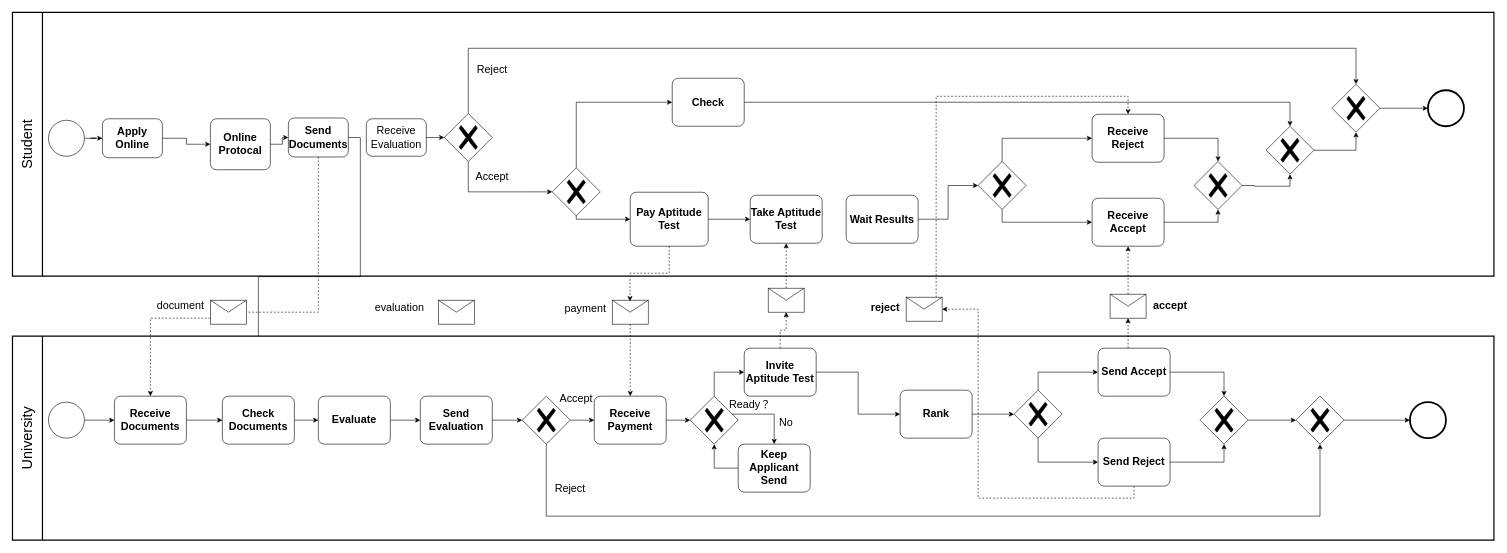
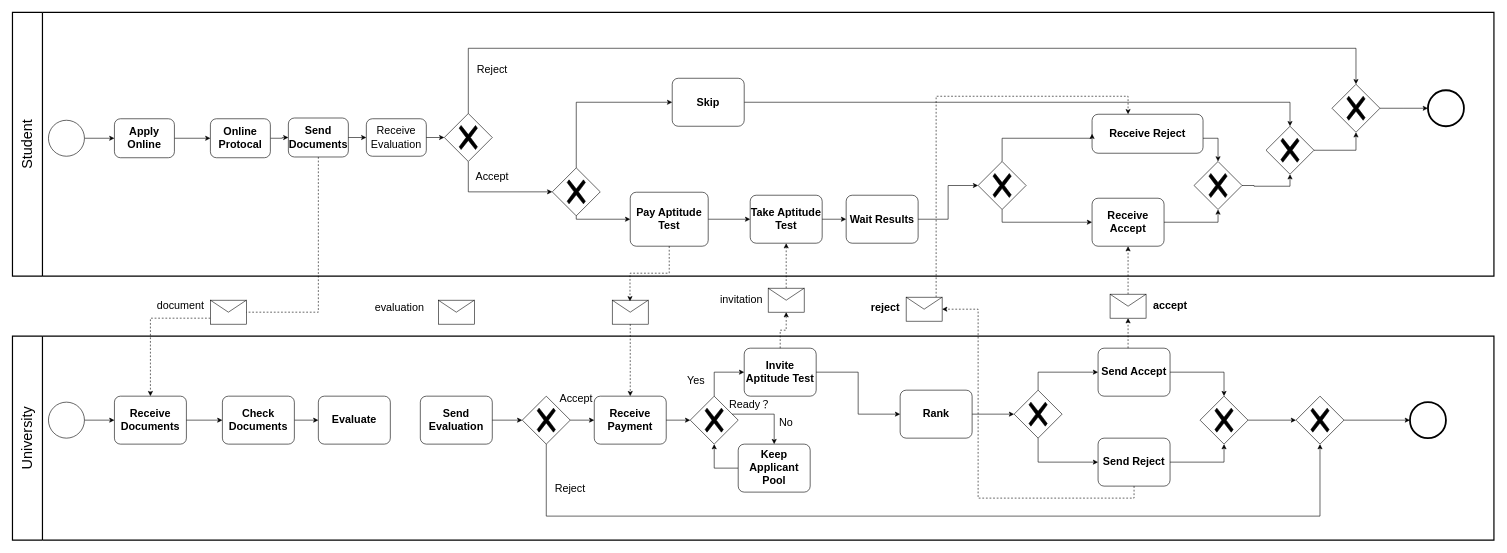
- <mxCell id="12" value="&lt;font style=&quot;font-size: 18px;&quot;&gt;Check&lt;/font&gt;" style="points=[[0.25,0,0],[0.5,0,0],[0.75,0,0],[1,0.25,0],[1,0.5,0],[1,0.75,0],[0.75,1,0],[0.5,1,0],[0.25,1,0],[0,0.75,0],[0,0.5,0],[0,0.25,0]];shape=mxgraph.bpmn.task;whiteSpace=wrap;rectStyle=rounded;size=10;html=1;container=1;expand=0;collapsible=0;taskMarker=abstract;strokeColor=default;align=center;verticalAlign=middle;fontFamily=Helvetica;fontSize=12;fontColor=default;fontStyle=1;fillColor=default;" parent="2" vertex="1"><mxGeometry x="1100" y="110" width="120" height="80" as="geometry" /></mxCell>
+ <mxCell id="12" value="&lt;font style=&quot;font-size: 18px;&quot;&gt;Skip&lt;/font&gt;" style="points=[[0.25,0,0],[0.5,0,0],[0.75,0,0],[1,0.25,0],[1,0.5,0],[1,0.75,0],[0.75,1,0],[0.5,1,0],[0.25,1,0],[0,0.75,0],[0,0.5,0],[0,0.25,0]];shape=mxgraph.bpmn.task;whiteSpace=wrap;rectStyle=rounded;size=10;html=1;container=1;expand=0;collapsible=0;taskMarker=abstract;strokeColor=default;align=center;verticalAlign=middle;fontFamily=Helvetica;fontSize=12;fontColor=default;fontStyle=1;fillColor=default;" parent="2" vertex="1"><mxGeometry x="1100" y="110" width="120" height="80" as="geometry" /></mxCell>
- <mxCell id="8" value="&lt;font style=&quot;font-size: 18px;&quot;&gt;Apply Online&lt;/font&gt;" style="points=[[0.25,0,0],[0.5,0,0],[0.75,0,0],[1,0.25,0],[1,0.5,0],[1,0.75,0],[0.75,1,0],[0.5,1,0],[0.25,1,0],[0,0.75,0],[0,0.5,0],[0,0.25,0]];shape=mxgraph.bpmn.task;whiteSpace=wrap;rectStyle=rounded;size=10;html=1;container=1;expand=0;collapsible=0;taskMarker=abstract;strokeColor=default;align=center;verticalAlign=middle;fontFamily=Helvetica;fontSize=12;fontColor=default;fontStyle=1;fillColor=default;" parent="2" vertex="1"><mxGeometry x="150" y="177.5" width="100" height="65" as="geometry" /></mxCell>
+ <mxCell id="8" value="&lt;font style=&quot;font-size: 18px;&quot;&gt;Apply Online&lt;/font&gt;" style="points=[[0.25,0,0],[0.5,0,0],[0.75,0,0],[1,0.25,0],[1,0.5,0],[1,0.75,0],[0.75,1,0],[0.5,1,0],[0.25,1,0],[0,0.75,0],[0,0.5,0],[0,0.25,0]];shape=mxgraph.bpmn.task;whiteSpace=wrap;rectStyle=rounded;size=10;html=1;container=1;expand=0;collapsible=0;taskMarker=abstract;strokeColor=default;align=center;verticalAlign=middle;fontFamily=Helvetica;fontSize=12;fontColor=default;fontStyle=1;fillColor=default;" parent="2" vertex="1"><mxGeometry x="170" y="177.5" width="100" height="65" as="geometry" /></mxCell>
- <mxCell id="20" value="&lt;font style=&quot;font-size: 18px;&quot;&gt;Receive Reject&lt;/font&gt;" style="points=[[0.25,0,0],[0.5,0,0],[0.75,0,0],[1,0.25,0],[1,0.5,0],[1,0.75,0],[0.75,1,0],[0.5,1,0],[0.25,1,0],[0,0.75,0],[0,0.5,0],[0,0.25,0]];shape=mxgraph.bpmn.task;whiteSpace=wrap;rectStyle=rounded;size=10;html=1;container=1;expand=0;collapsible=0;taskMarker=abstract;strokeColor=default;align=center;verticalAlign=middle;fontFamily=Helvetica;fontSize=12;fontColor=default;fontStyle=1;fillColor=default;" parent="2" vertex="1"><mxGeometry x="1800" y="170" width="120" height="80" as="geometry" /></mxCell>
+ <mxCell id="20" value="&lt;font style=&quot;font-size: 18px;&quot;&gt;Receive Reject&lt;/font&gt;" style="points=[[0.25,0,0],[0.5,0,0],[0.75,0,0],[1,0.25,0],[1,0.5,0],[1,0.75,0],[0.75,1,0],[0.5,1,0],[0.25,1,0],[0,0.75,0],[0,0.5,0],[0,0.25,0]];shape=mxgraph.bpmn.task;whiteSpace=wrap;rectStyle=rounded;size=10;html=1;container=1;expand=0;collapsible=0;taskMarker=abstract;strokeColor=default;align=center;verticalAlign=middle;fontFamily=Helvetica;fontSize=12;fontColor=default;fontStyle=1;fillColor=default;" parent="2" vertex="1"><mxGeometry x="1800" y="170" width="185" height="65" as="geometry" /></mxCell>
- <mxCell id="9" value="&lt;font style=&quot;font-size: 18px;&quot;&gt;Online Protocal&lt;/font&gt;" style="points=[[0.25,0,0],[0.5,0,0],[0.75,0,0],[1,0.25,0],[1,0.5,0],[1,0.75,0],[0.75,1,0],[0.5,1,0],[0.25,1,0],[0,0.75,0],[0,0.5,0],[0,0.25,0]];shape=mxgraph.bpmn.task;whiteSpace=wrap;rectStyle=rounded;size=10;html=1;container=1;expand=0;collapsible=0;taskMarker=abstract;strokeColor=default;align=center;verticalAlign=middle;fontFamily=Helvetica;fontSize=12;fontColor=default;fontStyle=1;fillColor=default;" parent="2" vertex="1"><mxGeometry x="330" y="177.5" width="100" height="85" as="geometry" /></mxCell>
+ <mxCell id="9" value="&lt;font style=&quot;font-size: 18px;&quot;&gt;Online Protocal&lt;/font&gt;" style="points=[[0.25,0,0],[0.5,0,0],[0.75,0,0],[1,0.25,0],[1,0.5,0],[1,0.75,0],[0.75,1,0],[0.5,1,0],[0.25,1,0],[0,0.75,0],[0,0.5,0],[0,0.25,0]];shape=mxgraph.bpmn.task;whiteSpace=wrap;rectStyle=rounded;size=10;html=1;container=1;expand=0;collapsible=0;taskMarker=abstract;strokeColor=default;align=center;verticalAlign=middle;fontFamily=Helvetica;fontSize=12;fontColor=default;fontStyle=1;fillColor=default;" parent="2" vertex="1"><mxGeometry x="330" y="177.5" width="100" height="65" as="geometry" /></mxCell>
- <mxCell id="23" style="edgeStyle=orthogonalEdgeStyle;rounded=0;orthogonalLoop=1;jettySize=auto;html=1;exitX=1;exitY=0.5;exitDx=0;exitDy=0;exitPerimeter=0;" parent="2" source="10" target="48" edge="1"><mxGeometry relative="1" as="geometry" /></mxCell>
+ <mxCell id="23" style="edgeStyle=orthogonalEdgeStyle;rounded=0;orthogonalLoop=1;jettySize=auto;html=1;exitX=1;exitY=0.5;exitDx=0;exitDy=0;exitPerimeter=0;entryX=0;entryY=0.5;entryDx=0;entryDy=0;entryPerimeter=0;" parent="2" source="10" target="22" edge="1"><mxGeometry relative="1" as="geometry" /></mxCell>
+ <mxCell id="36" style="edgeStyle=orthogonalEdgeStyle;rounded=0;orthogonalLoop=1;jettySize=auto;html=1;exitX=1;exitY=0.5;exitDx=0;exitDy=0;exitPerimeter=0;entryX=0;entryY=0.5;entryDx=0;entryDy=0;entryPerimeter=0;" parent="2" source="14" target="35" edge="1"><mxGeometry relative="1" as="geometry" /></mxCell>
+ <mxCell id="101" value="&lt;span style=&quot;font-size: 18px;&quot;&gt;invitation&lt;/span&gt;" style="text;html=1;align=center;verticalAlign=middle;resizable=0;points=[];autosize=1;strokeColor=none;fillColor=none;" parent="1" vertex="1"><mxGeometry x="1190" y="480" width="90" height="40" as="geometry" /></mxCell>
- <mxCell id="100" value="&lt;span style=&quot;font-size: 18px;&quot;&gt;payment&lt;/span&gt;" style="text;html=1;align=center;verticalAlign=middle;resizable=0;points=[];autosize=1;strokeColor=none;fillColor=none;" parent="1" vertex="1"><mxGeometry x="930" y="495" width="90" height="40" as="geometry" /></mxCell>
+ <mxCell id="71" value="&lt;font style=&quot;font-size: 18px;&quot;&gt;Yes&lt;/font&gt;" style="text;html=1;align=center;verticalAlign=middle;whiteSpace=wrap;rounded=0;" parent="43" vertex="1"><mxGeometry x="1110" y="60" width="60" height="30" as="geometry" /></mxCell>
- <mxCell id="49" value="" style="edgeStyle=orthogonalEdgeStyle;rounded=0;orthogonalLoop=1;jettySize=auto;html=1;" parent="43" source="50" target="67" edge="1"><mxGeometry relative="1" as="geometry" /></mxCell>
- <mxCell id="53" value="&lt;font style=&quot;font-size: 18px;&quot;&gt;Keep Applicant Send&lt;/font&gt;" style="points=[[0.25,0,0],[0.5,0,0],[0.75,0,0],[1,0.25,0],[1,0.5,0],[1,0.75,0],[0.75,1,0],[0.5,1,0],[0.25,1,0],[0,0.75,0],[0,0.5,0],[0,0.25,0]];shape=mxgraph.bpmn.task;whiteSpace=wrap;rectStyle=rounded;size=10;html=1;container=1;expand=0;collapsible=0;taskMarker=abstract;strokeColor=default;align=center;verticalAlign=middle;fontFamily=Helvetica;fontSize=12;fontColor=default;fontStyle=1;fillColor=default;" parent="43" vertex="1"><mxGeometry x="1210" y="180" width="120" height="80" as="geometry" /></mxCell>
+ <mxCell id="53" value="&lt;font style=&quot;font-size: 18px;&quot;&gt;Keep Applicant Pool&lt;/font&gt;" style="points=[[0.25,0,0],[0.5,0,0],[0.75,0,0],[1,0.25,0],[1,0.5,0],[1,0.75,0],[0.75,1,0],[0.5,1,0],[0.25,1,0],[0,0.75,0],[0,0.5,0],[0,0.25,0]];shape=mxgraph.bpmn.task;whiteSpace=wrap;rectStyle=rounded;size=10;html=1;container=1;expand=0;collapsible=0;taskMarker=abstract;strokeColor=default;align=center;verticalAlign=middle;fontFamily=Helvetica;fontSize=12;fontColor=default;fontStyle=1;fillColor=default;" parent="43" vertex="1"><mxGeometry x="1210" y="180" width="120" height="80" as="geometry" /></mxCell>
